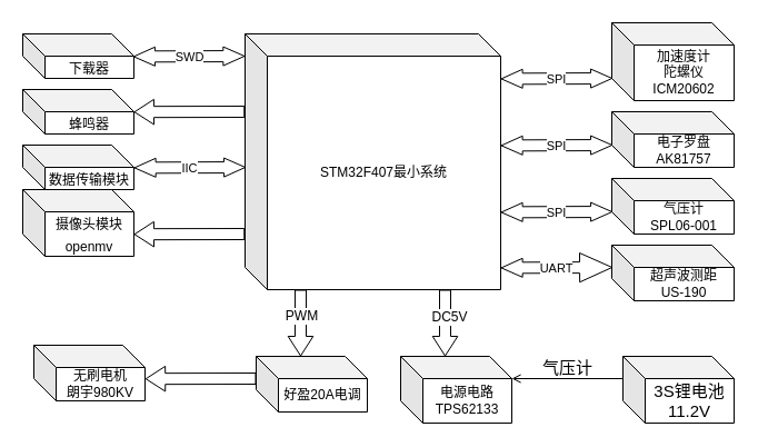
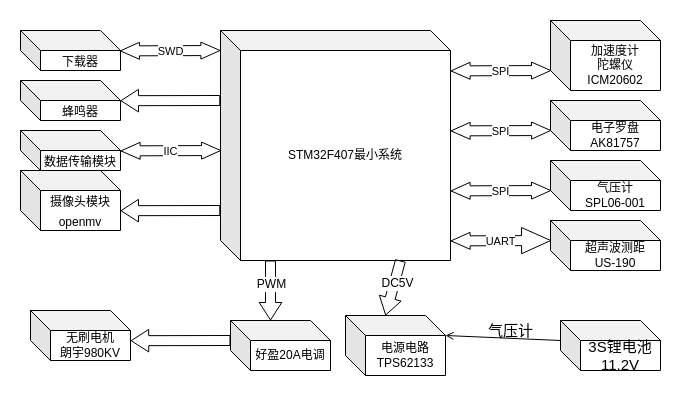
- <mxCell id="28" value="电源电路&lt;br&gt;TPS62133" style="shape=cube;whiteSpace=wrap;html=1;boundedLbl=1;backgroundOutline=1;darkOpacity=0.05;darkOpacity2=0.1;fontSize=12;" vertex="1" parent="1"><mxGeometry x="360" y="320" width="100" height="60" as="geometry" /></mxCell>
+ <mxCell id="28" value="电源电路&lt;br&gt;TPS62133" style="shape=cube;whiteSpace=wrap;html=1;boundedLbl=1;backgroundOutline=1;darkOpacity=0.05;darkOpacity2=0.1;fontSize=12;" vertex="1" parent="1"><mxGeometry x="345" y="315" width="100" height="60" as="geometry" /></mxCell>
- <mxCell id="31" value="3S锂电池&lt;br&gt;11.2V" style="shape=cube;whiteSpace=wrap;html=1;boundedLbl=1;backgroundOutline=1;darkOpacity=0.05;darkOpacity2=0.1;fontSize=15;" vertex="1" parent="1"><mxGeometry x="560" y="320" width="100" height="60" as="geometry" /></mxCell>
+ <mxCell id="31" value="3S锂电池&lt;br&gt;11.2V" style="shape=cube;whiteSpace=wrap;html=1;boundedLbl=1;backgroundOutline=1;darkOpacity=0.05;darkOpacity2=0.1;fontSize=15;" vertex="1" parent="1"><mxGeometry x="560" y="320" width="100" height="50" as="geometry" /></mxCell>
